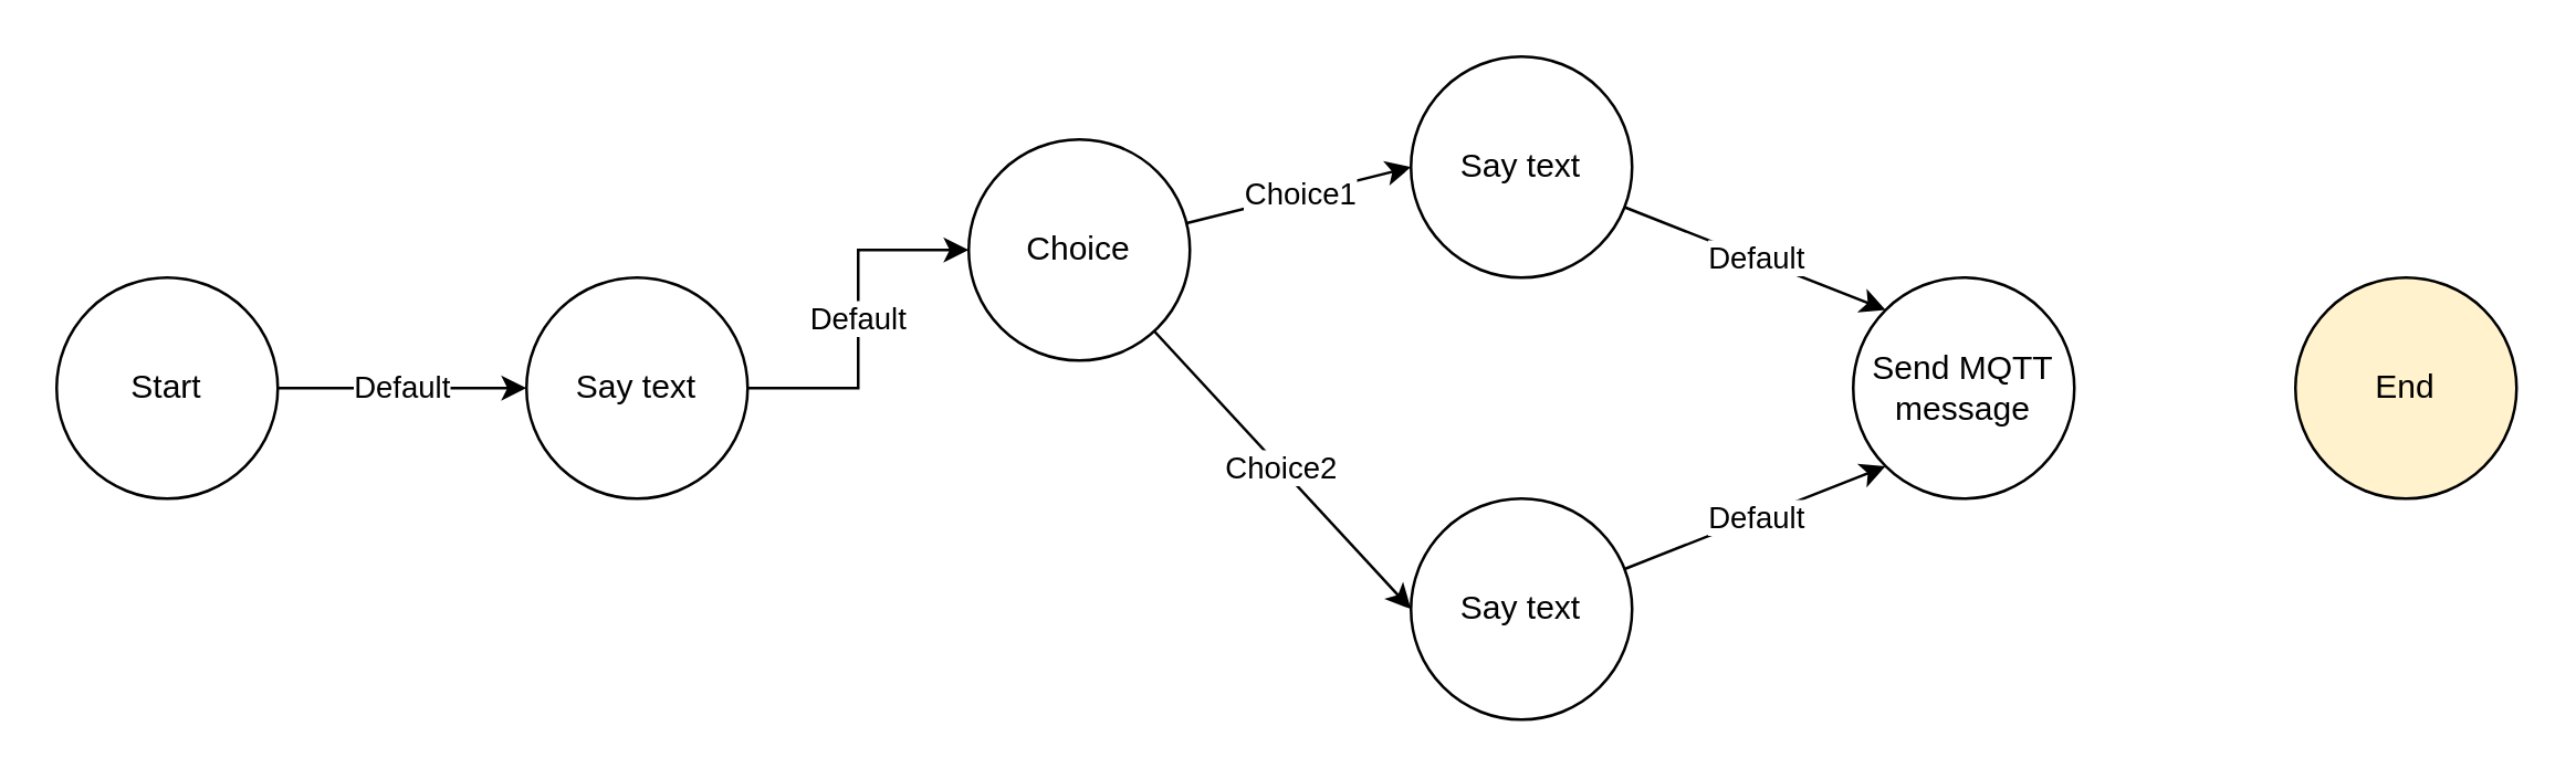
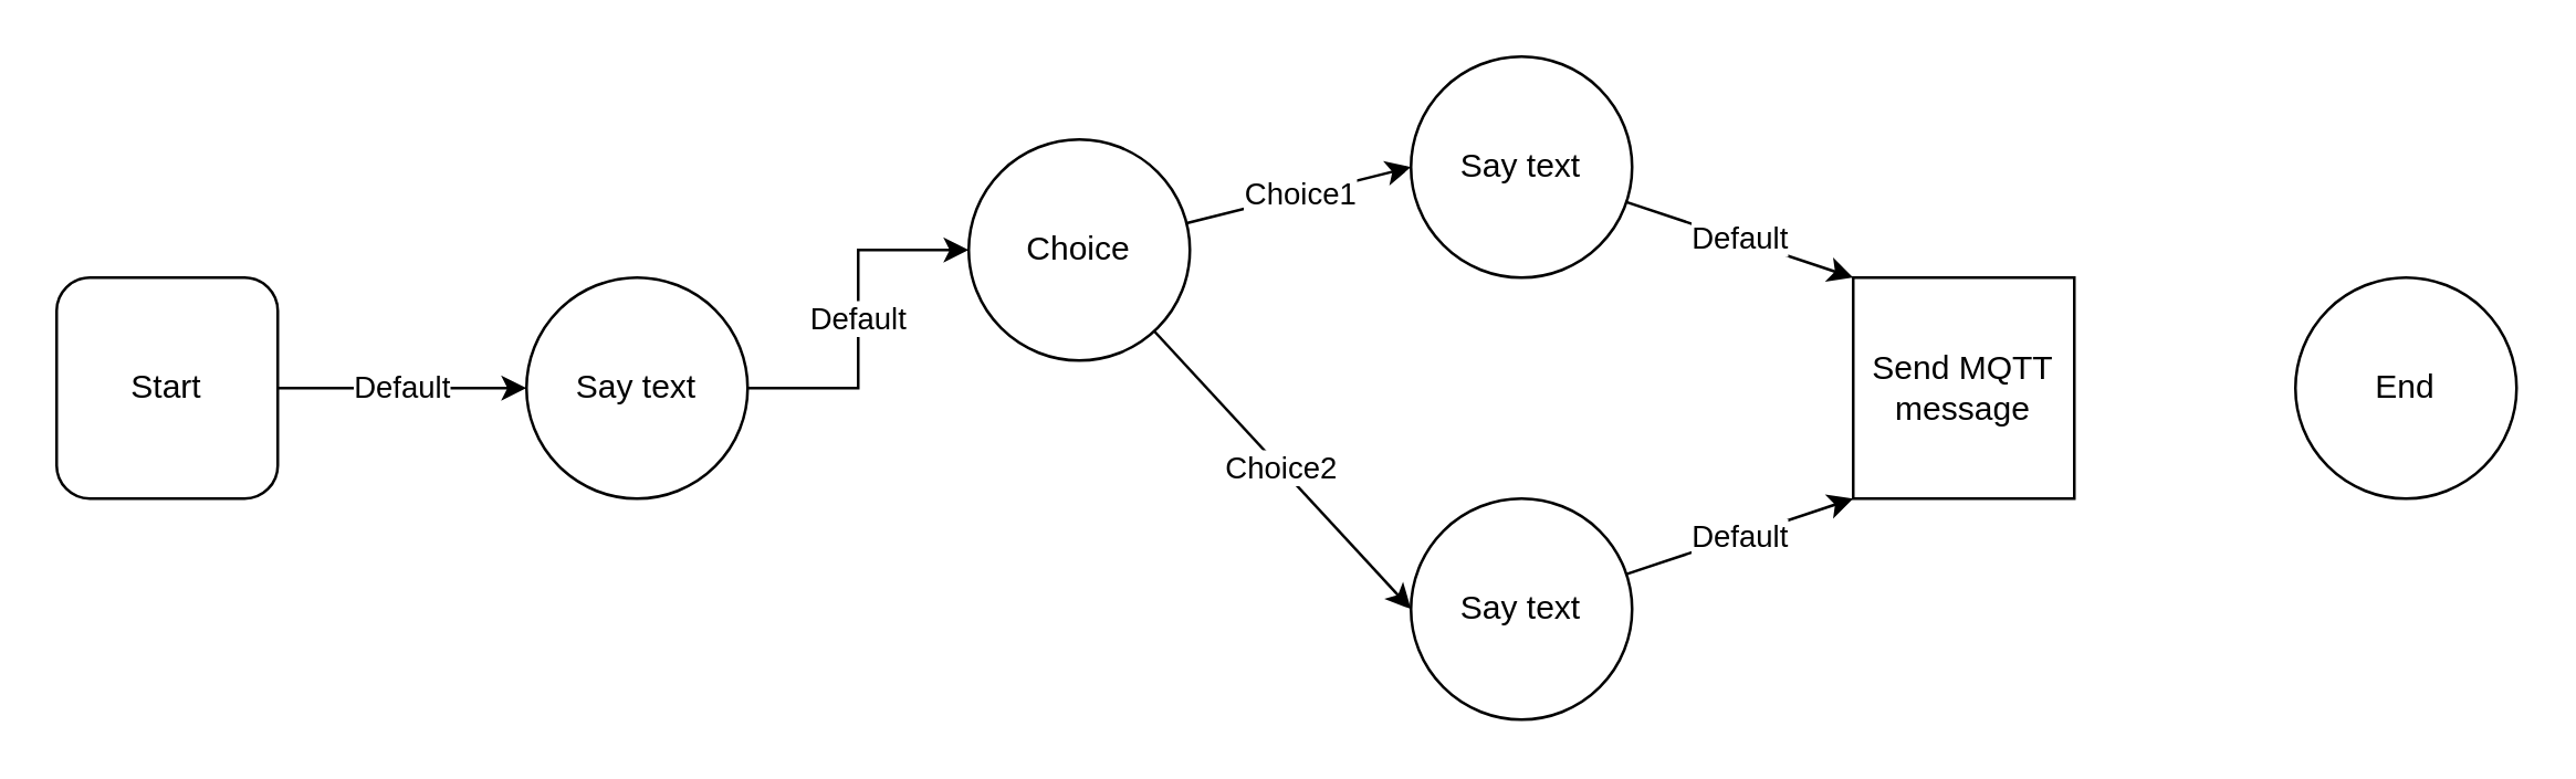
- <mxCell id="3" value="Start" style="ellipse;whiteSpace=wrap;html=1;" vertex="1" parent="1"><mxGeometry x="20" y="100" width="80" height="80" as="geometry" /></mxCell>
+ <mxCell id="3" value="Start" style="whiteSpace=wrap;html=1;rounded=1;" vertex="1" parent="1"><mxGeometry x="20" y="100" width="80" height="80" as="geometry" /></mxCell>
- <mxCell id="13" value="Send MQTT message" style="ellipse;whiteSpace=wrap;html=1;" vertex="1" parent="1"><mxGeometry x="670" y="100" width="80" height="80" as="geometry" /></mxCell>
+ <mxCell id="13" value="Send MQTT message" style="whiteSpace=wrap;html=1;rounded=0;" vertex="1" parent="1"><mxGeometry x="670" y="100" width="80" height="80" as="geometry" /></mxCell>
- <mxCell id="14" value="End" style="ellipse;whiteSpace=wrap;html=1;fillColor=#fff2cc;" vertex="1" parent="1"><mxGeometry x="830" y="100" width="80" height="80" as="geometry" /></mxCell>
+ <mxCell id="14" value="End" style="ellipse;whiteSpace=wrap;html=1;" vertex="1" parent="1"><mxGeometry x="830" y="100" width="80" height="80" as="geometry" /></mxCell>
